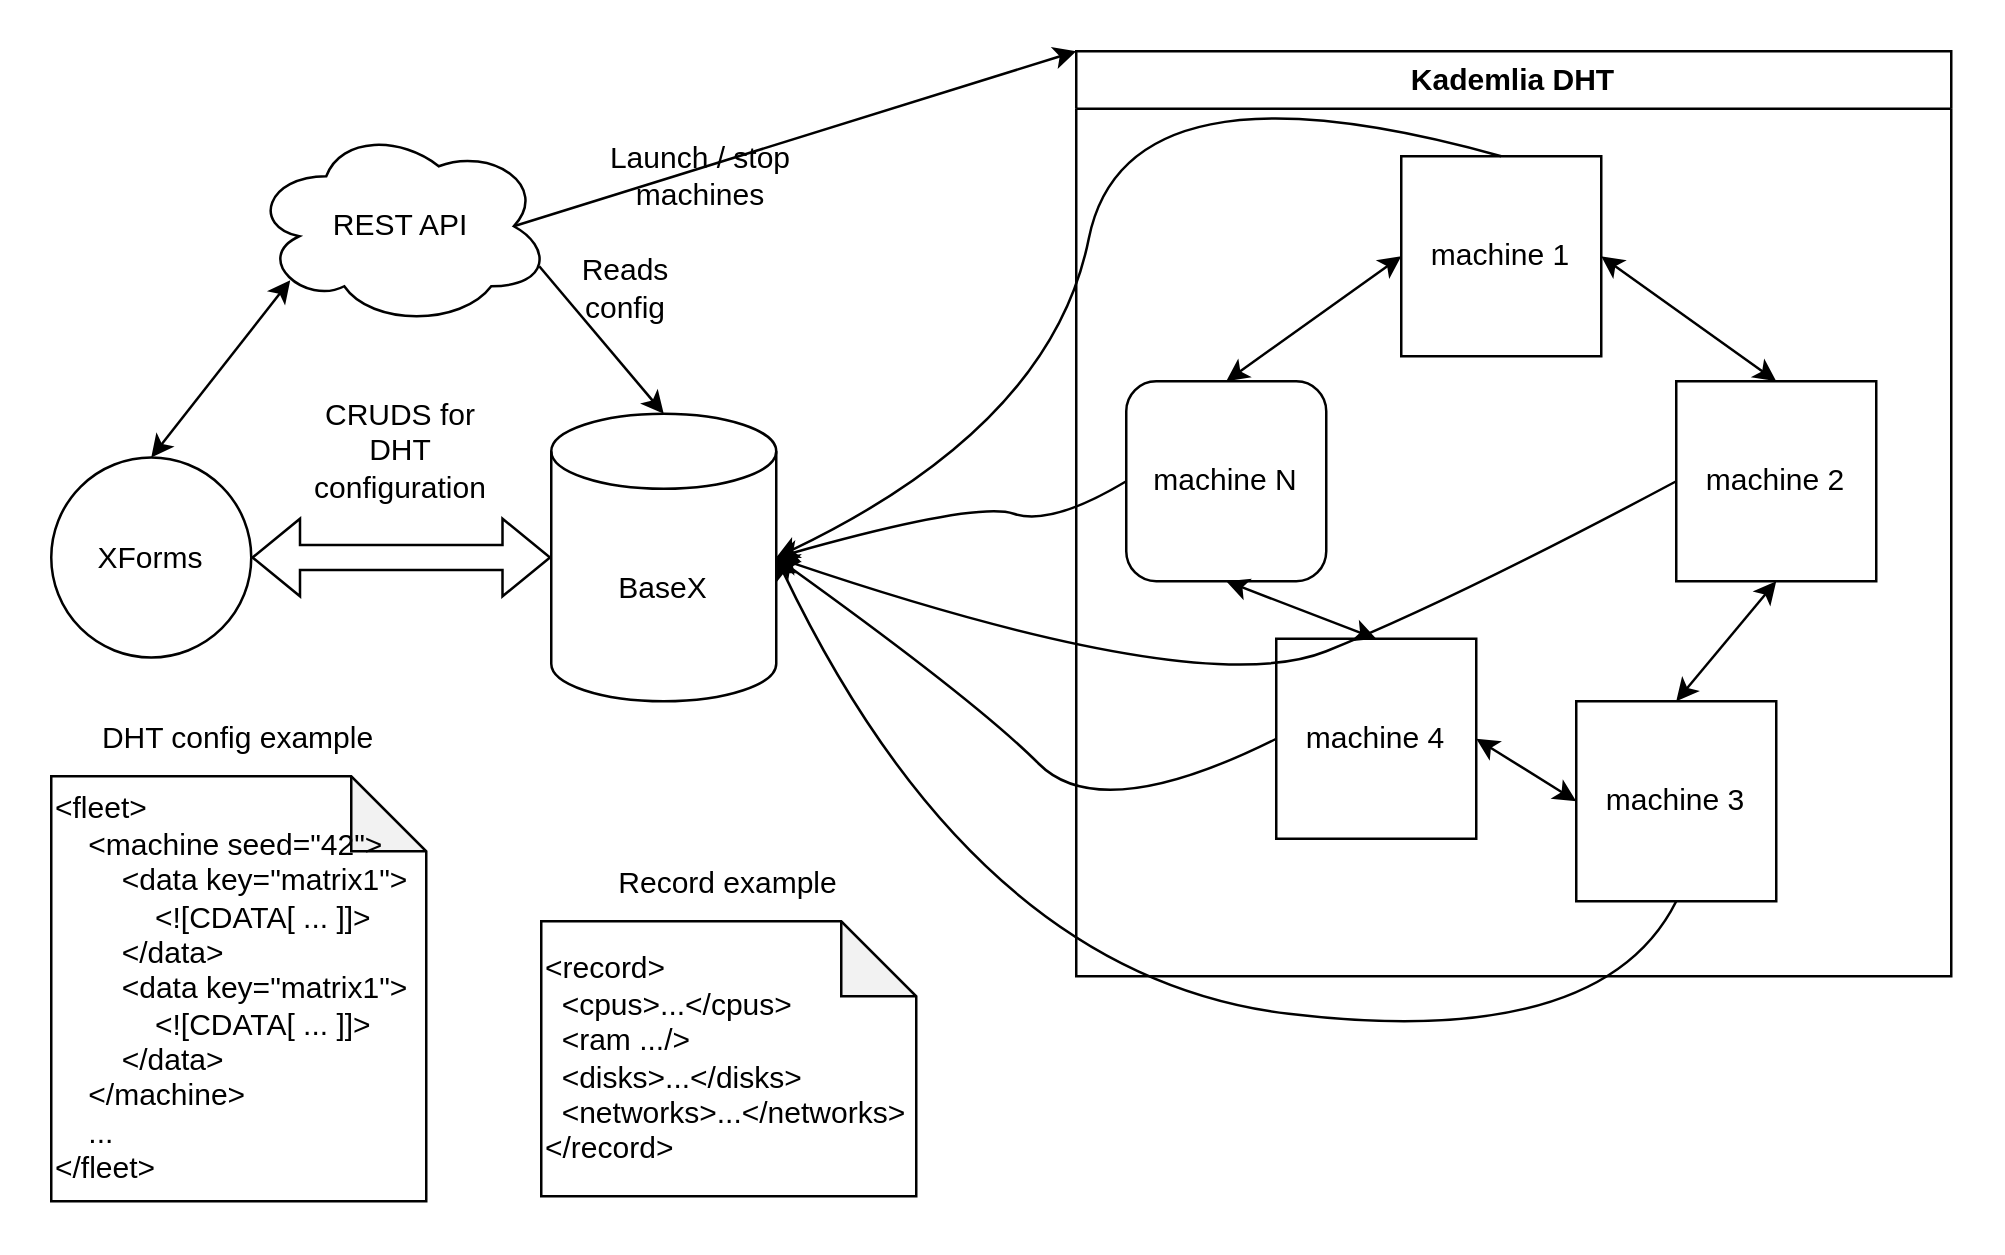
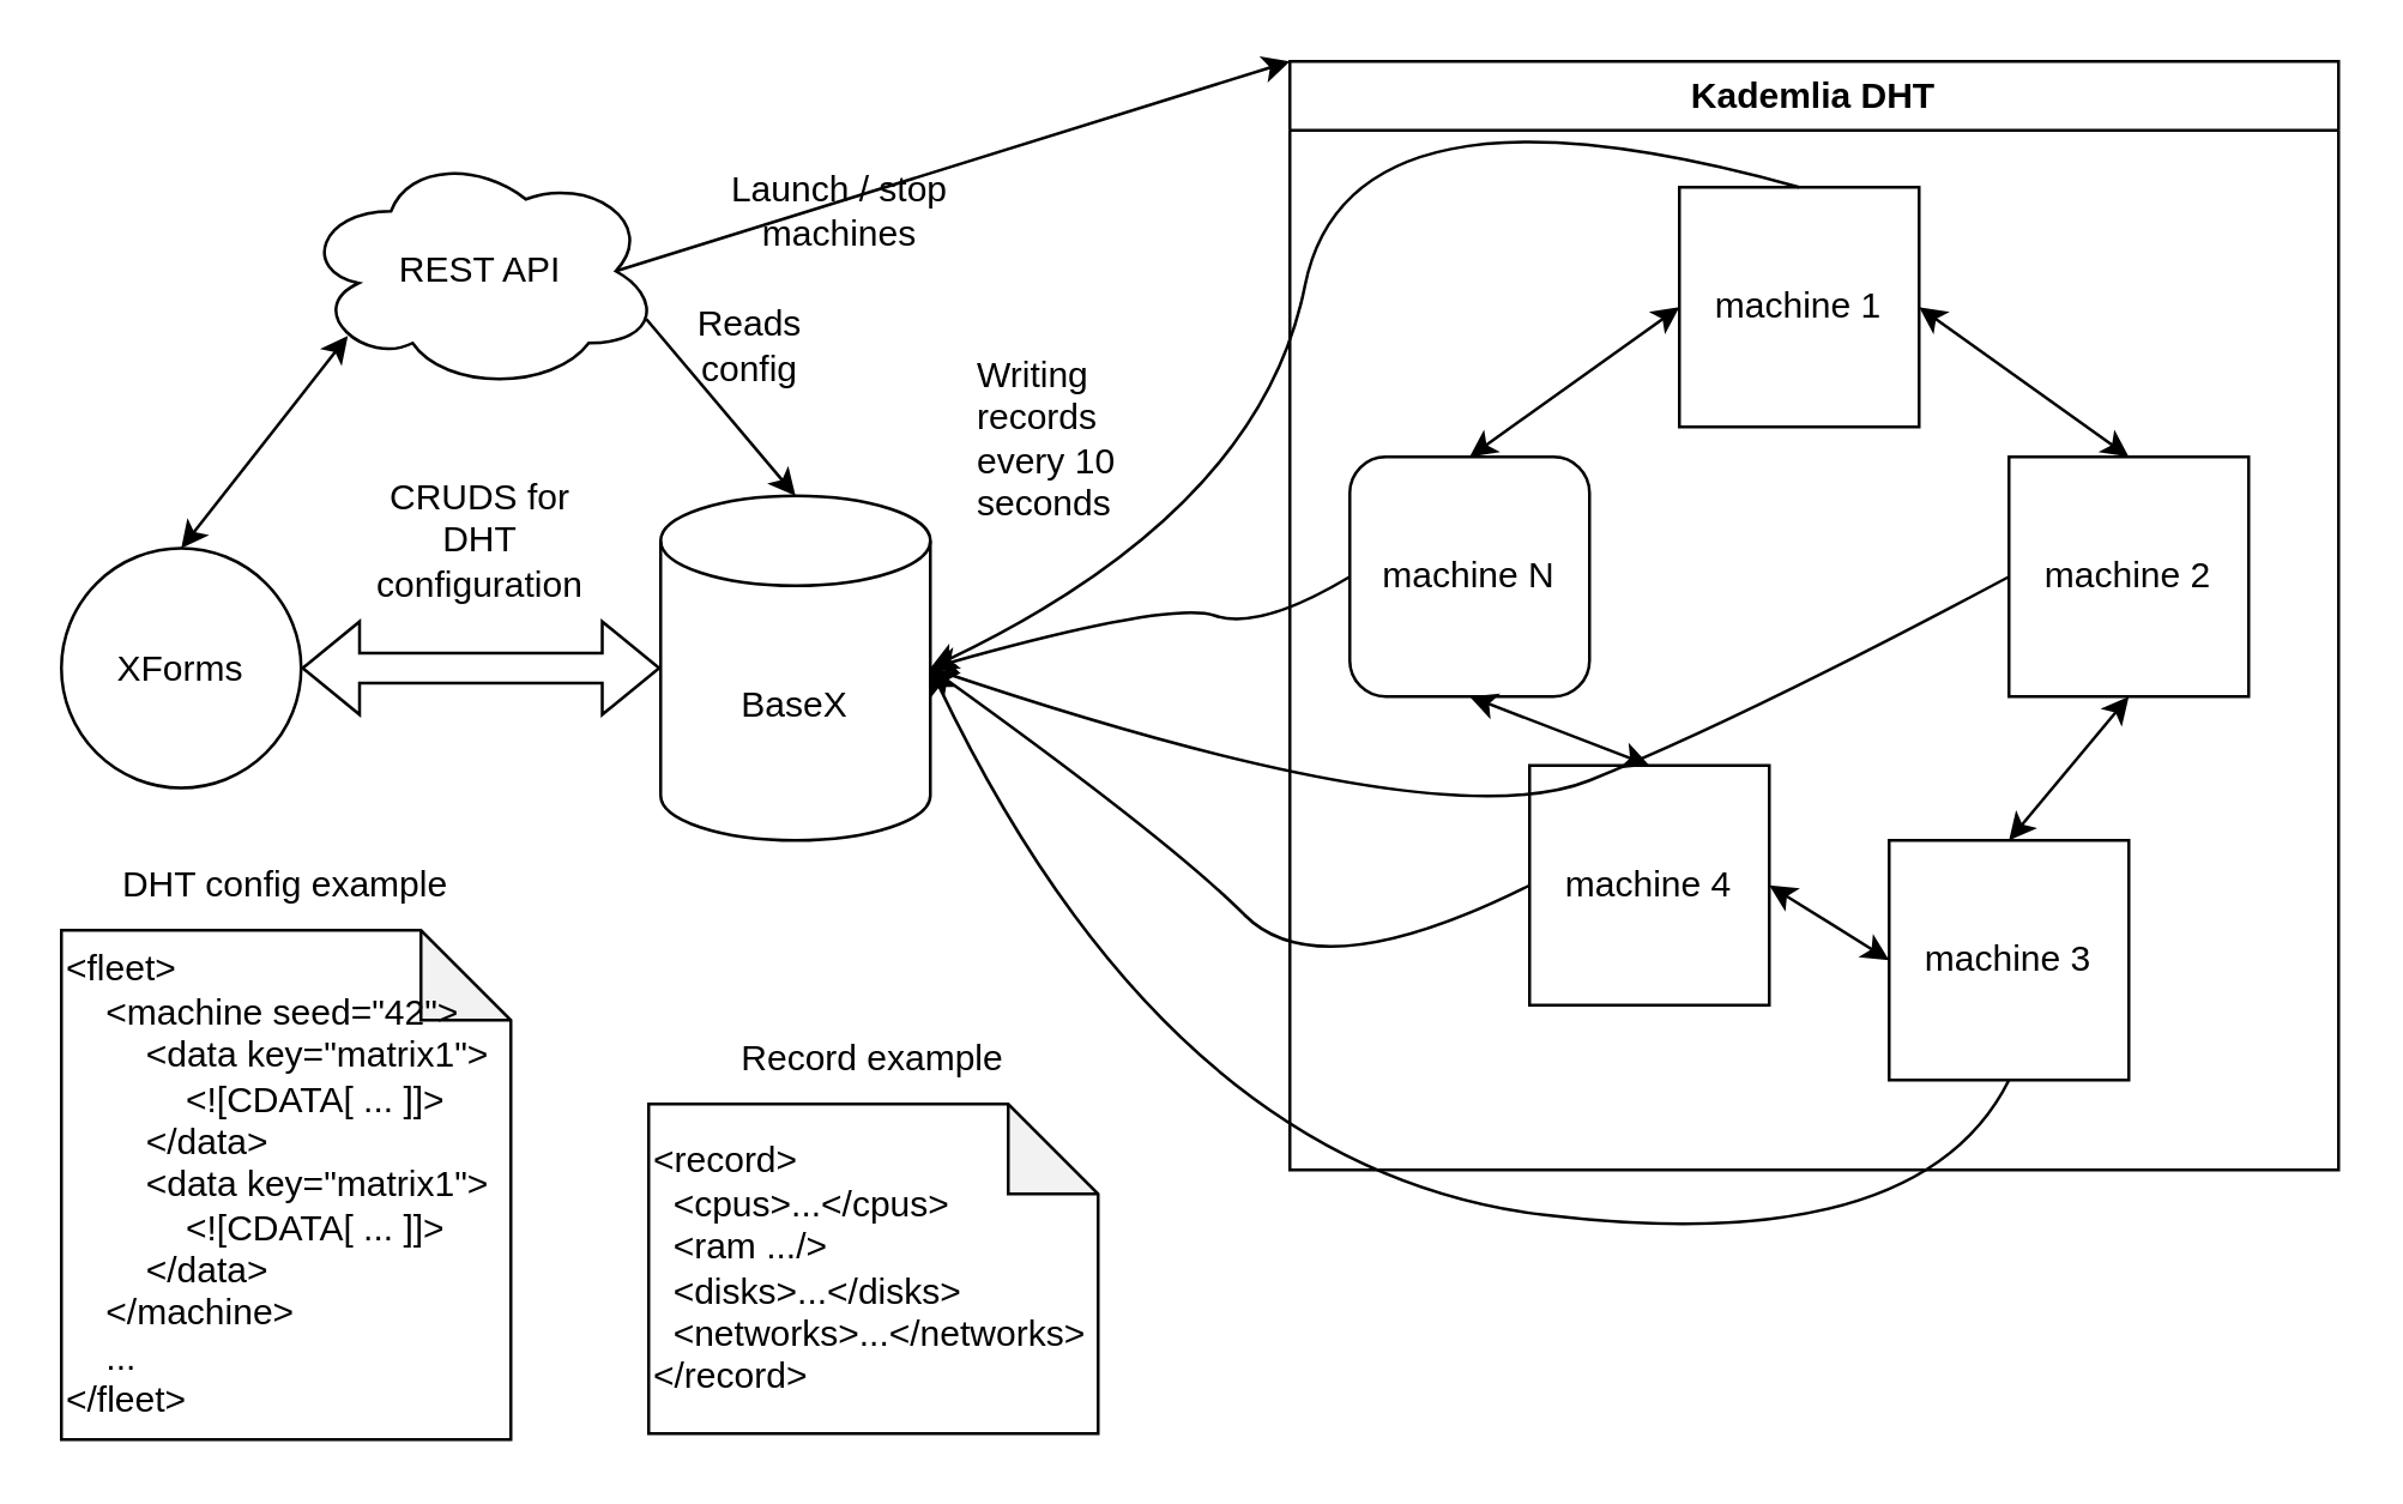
+ <mxCell id="19" value="Writing records every 10 seconds" style="text;strokeColor=none;fillColor=none;align=left;verticalAlign=middle;spacingLeft=4;spacingRight=4;overflow=hidden;points=[[0,0.5],[1,0.5]];portConstraint=eastwest;rotatable=0;whiteSpace=wrap;html=1;" vertex="1" parent="1"><mxGeometry x="320" y="112" width="80" height="68" as="geometry" /></mxCell>
- <mxCell id="18" value="" style="curved=1;endArrow=classic;html=1;rounded=0;exitX=0;exitY=0.5;exitDx=0;exitDy=0;entryX=1;entryY=0.5;entryDx=0;entryDy=0;entryPerimeter=0;" edge="1" parent="1" source="5" target="2"><mxGeometry width="50" height="50" relative="1" as="geometry"><mxPoint x="480" y="330" as="sourcePoint" /><mxPoint x="530" y="280" as="targetPoint" /><Array as="points"><mxPoint x="580" y="240" /><mxPoint x="480" y="280" /></Array></mxGeometry></mxCell>
+ <mxCell id="18" value="" style="curved=1;endArrow=open;html=1;rounded=0;exitX=0;exitY=0.5;exitDx=0;exitDy=0;entryX=1;entryY=0.5;entryDx=0;entryDy=0;entryPerimeter=0;" edge="1" parent="1" source="5" target="2"><mxGeometry width="50" height="50" relative="1" as="geometry"><mxPoint x="480" y="330" as="sourcePoint" /><mxPoint x="530" y="280" as="targetPoint" /><Array as="points"><mxPoint x="580" y="240" /><mxPoint x="480" y="280" /></Array></mxGeometry></mxCell>
